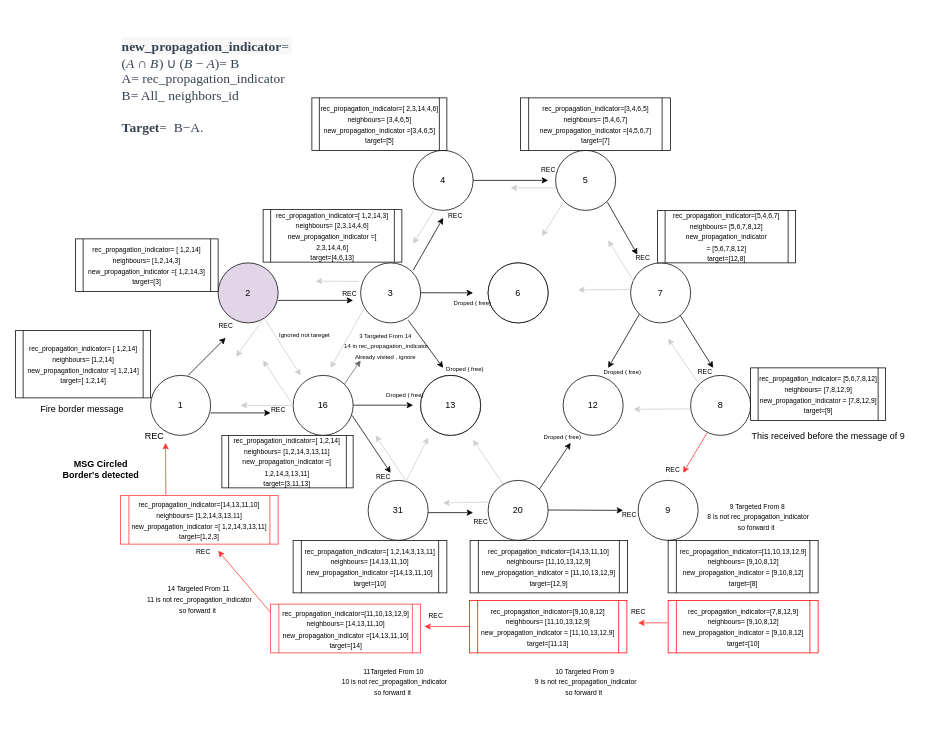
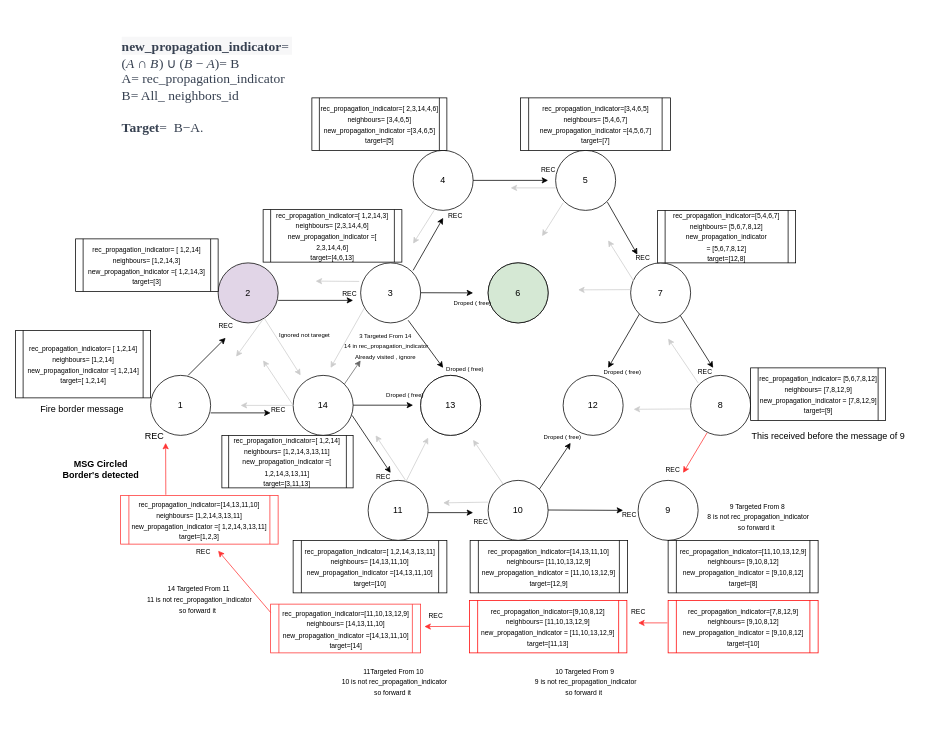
- <mxCell id="17" value="6" style="ellipse;whiteSpace=wrap;html=1;aspect=fixed;" parent="2" vertex="1"><mxGeometry x="610" y="330" width="80" height="80" as="geometry" /></mxCell>
+ <mxCell id="17" value="6" style="ellipse;whiteSpace=wrap;html=1;aspect=fixed;fillColor=#d5e8d4;" parent="2" vertex="1"><mxGeometry x="610" y="330" width="80" height="80" as="geometry" /></mxCell>
- <mxCell id="5" value="16" style="ellipse;whiteSpace=wrap;html=1;aspect=fixed;" parent="2" vertex="1"><mxGeometry x="350" y="480" width="80" height="80" as="geometry" /></mxCell>
+ <mxCell id="5" value="14" style="ellipse;whiteSpace=wrap;html=1;aspect=fixed;" parent="2" vertex="1"><mxGeometry x="350" y="480" width="80" height="80" as="geometry" /></mxCell>
- <mxCell id="7" value="31" style="ellipse;whiteSpace=wrap;html=1;aspect=fixed;" parent="2" vertex="1"><mxGeometry x="450" y="620" width="80" height="80" as="geometry" /></mxCell>
+ <mxCell id="7" value="11" style="ellipse;whiteSpace=wrap;html=1;aspect=fixed;" parent="2" vertex="1"><mxGeometry x="450" y="620" width="80" height="80" as="geometry" /></mxCell>
- <mxCell id="13" value="20" style="ellipse;whiteSpace=wrap;html=1;aspect=fixed;" parent="2" vertex="1"><mxGeometry x="610" y="620" width="80" height="80" as="geometry" /></mxCell>
+ <mxCell id="13" value="10" style="ellipse;whiteSpace=wrap;html=1;aspect=fixed;" parent="2" vertex="1"><mxGeometry x="610" y="620" width="80" height="80" as="geometry" /></mxCell>
